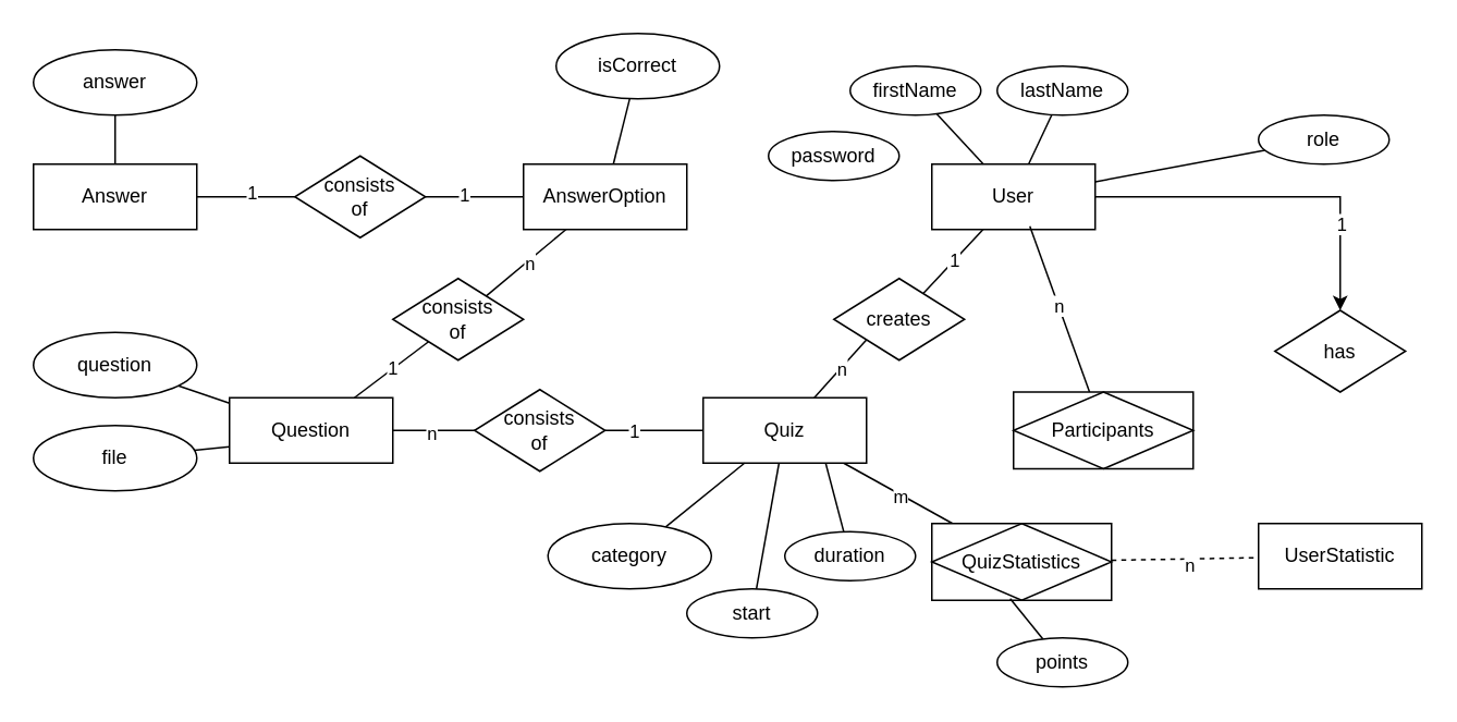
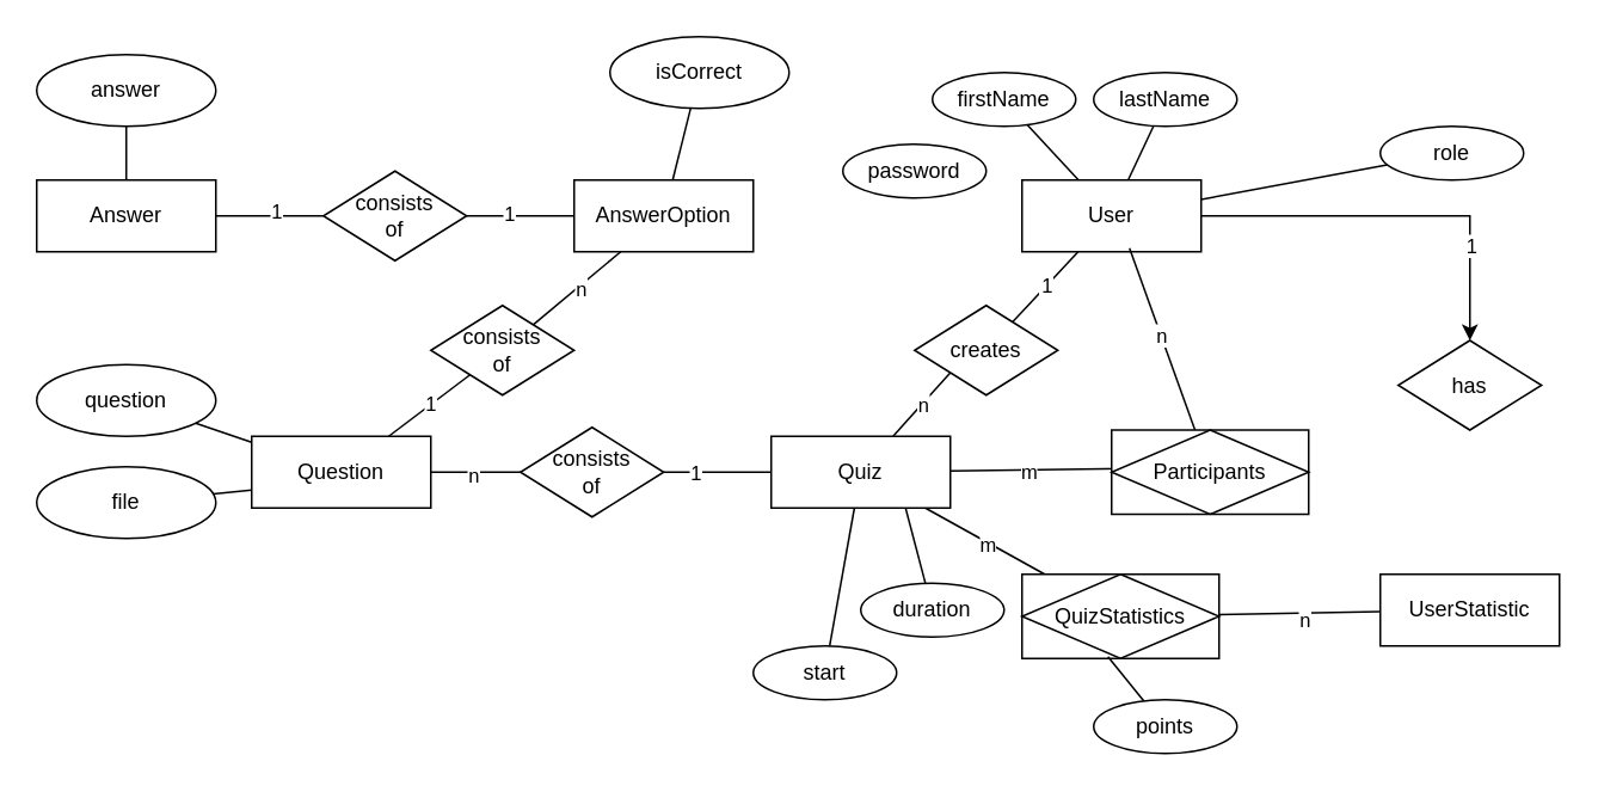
+ <mxCell id="11" style="rounded=0;orthogonalLoop=1;jettySize=auto;html=1;entryX=0.073;entryY=0.457;entryDx=0;entryDy=0;entryPerimeter=0;endArrow=none;endFill=0;" parent="1" source="15" target="44" edge="1"><mxGeometry relative="1" as="geometry" /></mxCell>
+ <mxCell id="12" value="m" style="edgeLabel;html=1;align=center;verticalAlign=middle;resizable=0;points=[];" parent="11" vertex="1" connectable="0"><mxGeometry x="-0.123" y="-1" relative="1" as="geometry"><mxPoint as="offset" /></mxGeometry></mxCell>
- <mxCell id="45" style="rounded=0;orthogonalLoop=1;jettySize=auto;html=1;endArrow=none;endFill=0;" parent="1" source="46" target="15" edge="1"><mxGeometry relative="1" as="geometry" /></mxCell>
- <mxCell id="46" value="category" style="ellipse;whiteSpace=wrap;html=1;align=center;" parent="1" vertex="1"><mxGeometry x="335" y="320" width="100" height="40" as="geometry" /></mxCell>
- <mxCell id="47" style="rounded=0;orthogonalLoop=1;jettySize=auto;html=1;endArrow=none;endFill=0;dashed=1;" parent="1" source="49" target="19" edge="1"><mxGeometry relative="1" as="geometry" /></mxCell>
+ <mxCell id="47" style="rounded=0;orthogonalLoop=1;jettySize=auto;html=1;endArrow=none;endFill=0;" parent="1" source="49" target="19" edge="1"><mxGeometry relative="1" as="geometry" /></mxCell>
